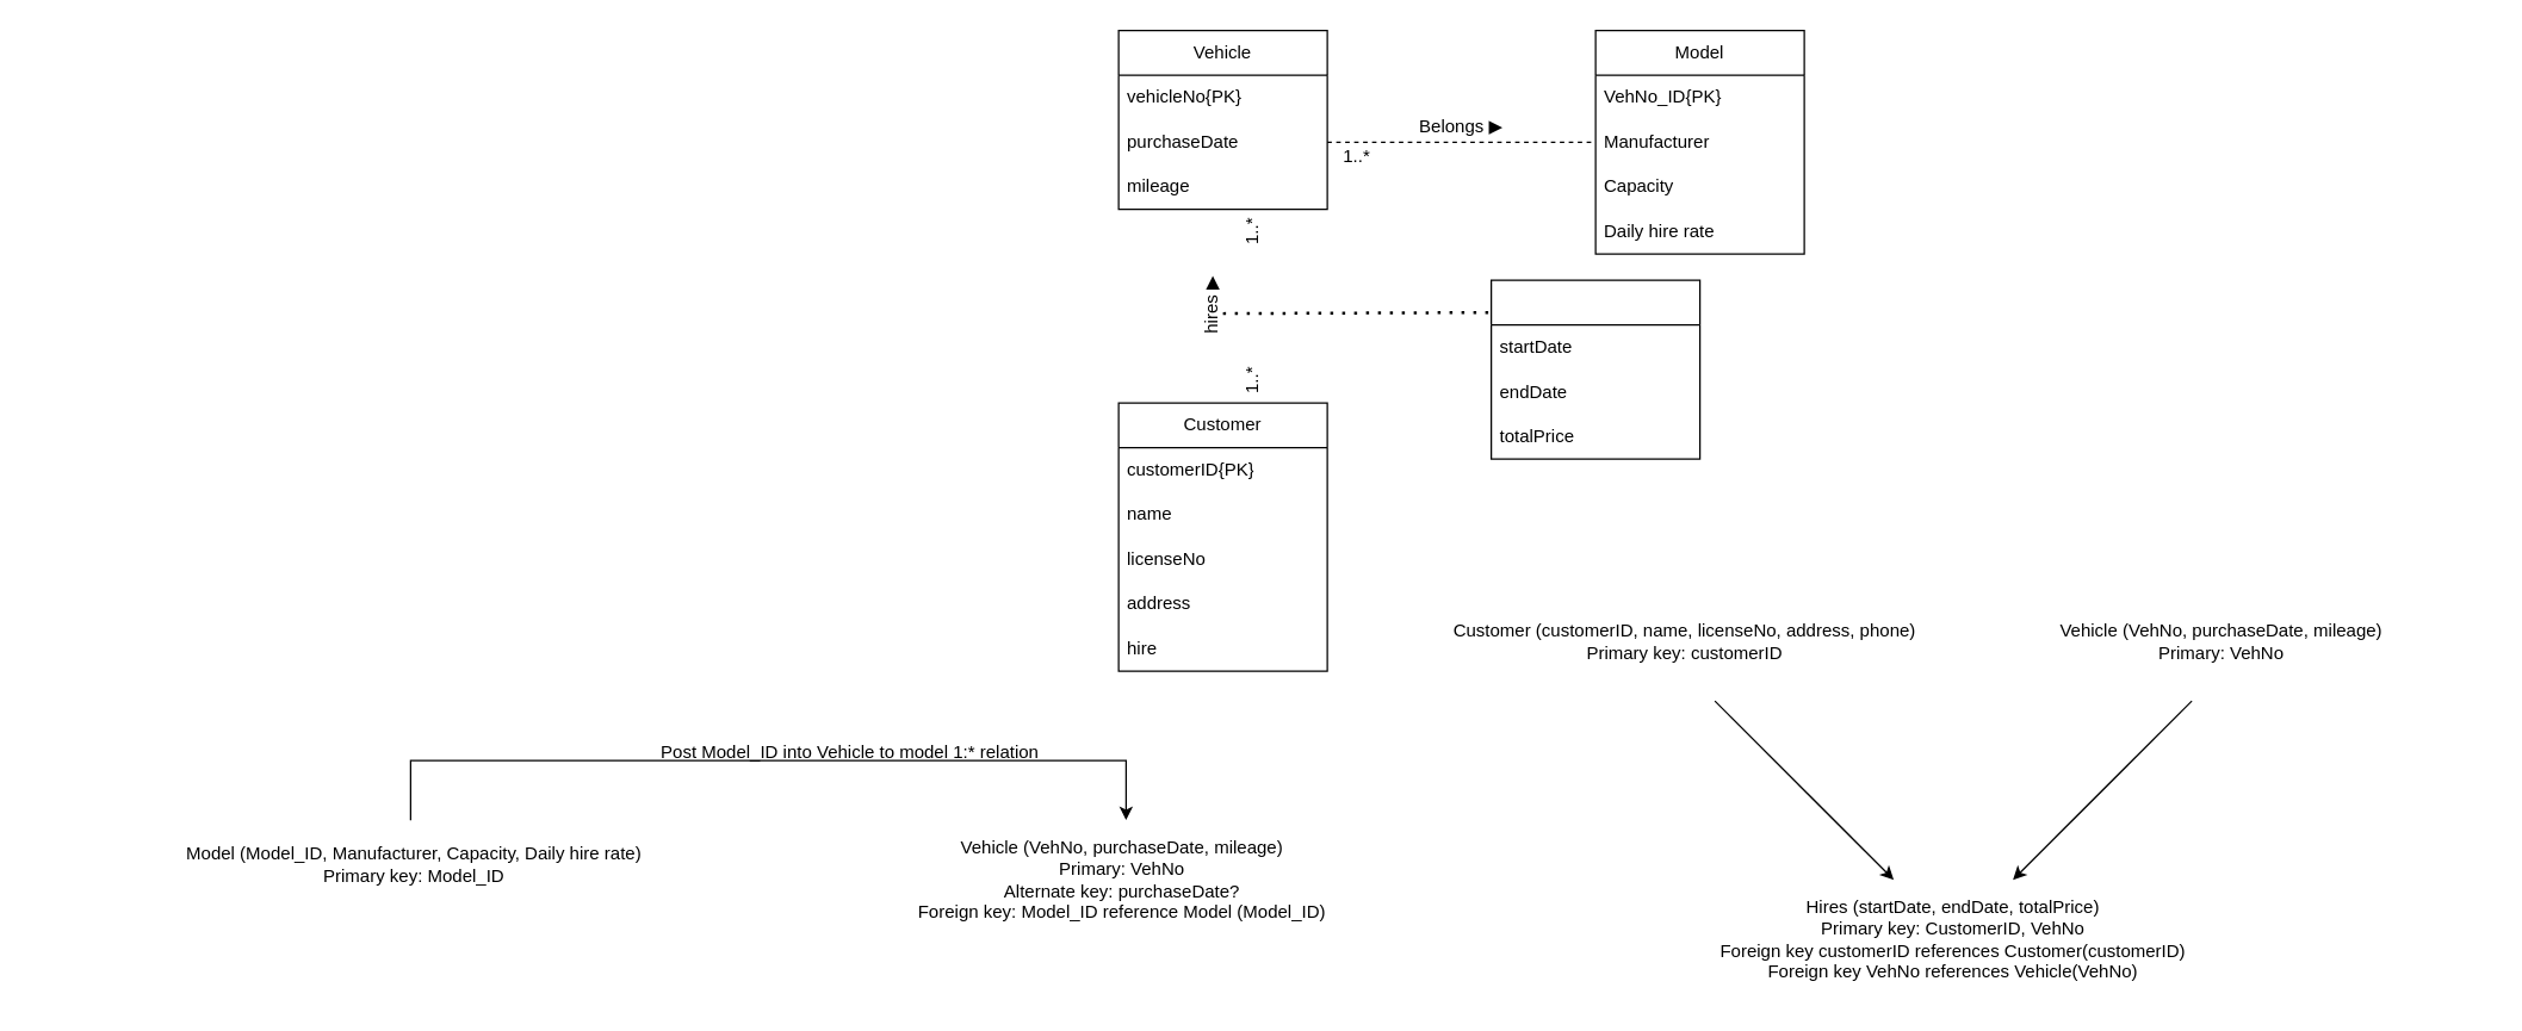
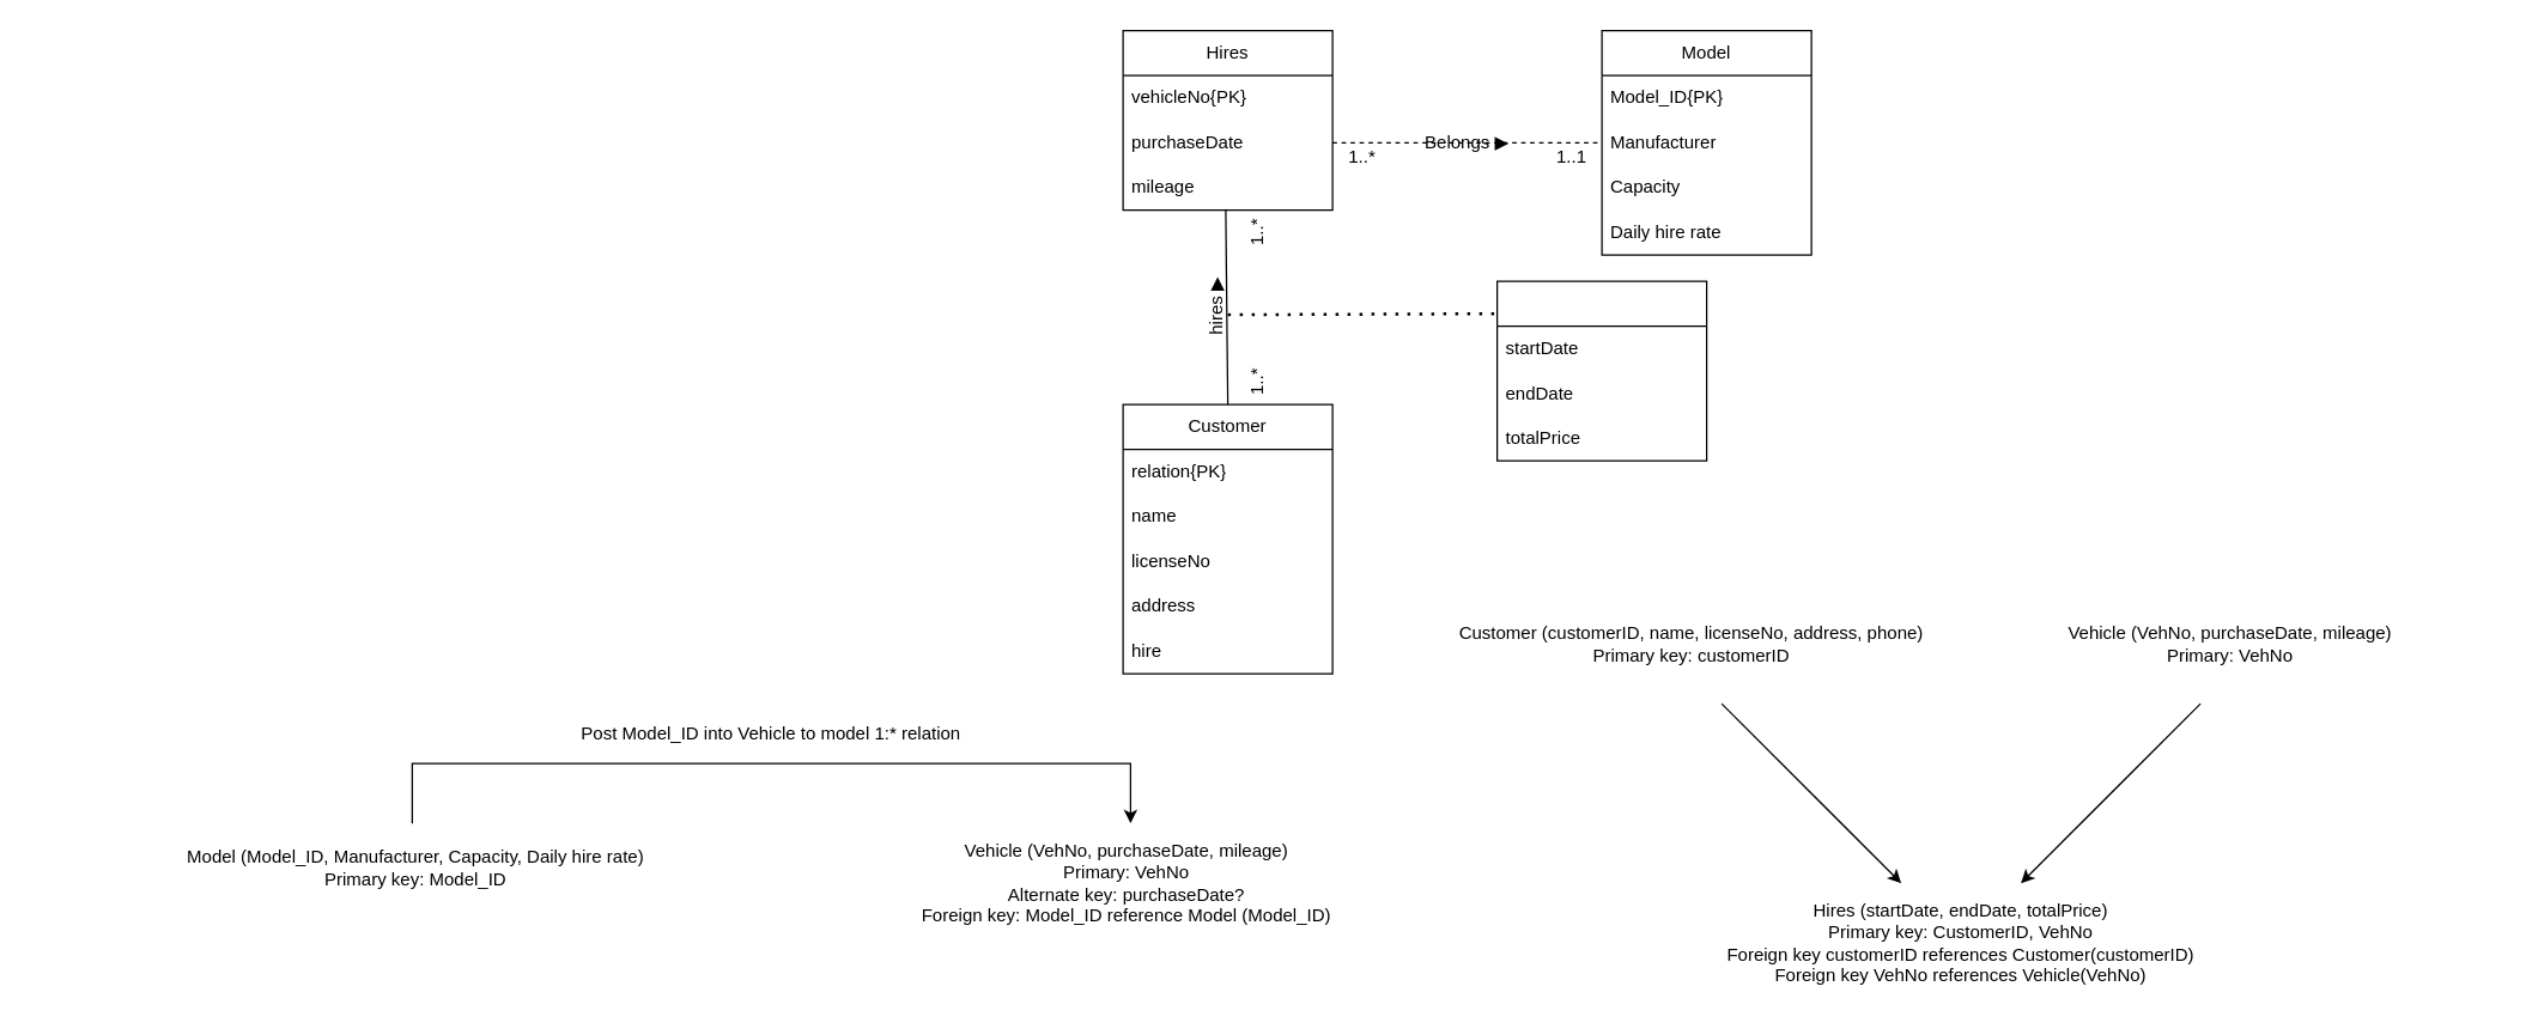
- <mxCell id="2" value="Vehicle" style="swimlane;fontStyle=0;childLayout=stackLayout;horizontal=1;startSize=30;horizontalStack=0;resizeParent=1;resizeParentMax=0;resizeLast=0;collapsible=1;marginBottom=0;whiteSpace=wrap;html=1;" parent="1" vertex="1"><mxGeometry x="750" y="20" width="140" height="120" as="geometry" /></mxCell>
+ <mxCell id="2" value="Hires" style="swimlane;fontStyle=0;childLayout=stackLayout;horizontal=1;startSize=30;horizontalStack=0;resizeParent=1;resizeParentMax=0;resizeLast=0;collapsible=1;marginBottom=0;whiteSpace=wrap;html=1;" parent="1" vertex="1"><mxGeometry x="750" y="20" width="140" height="120" as="geometry" /></mxCell>
- <mxCell id="7" value="VehNo_ID{PK}" style="text;strokeColor=none;fillColor=none;align=left;verticalAlign=middle;spacingLeft=4;spacingRight=4;overflow=hidden;points=[[0,0.5],[1,0.5]];portConstraint=eastwest;rotatable=0;whiteSpace=wrap;html=1;" parent="6" vertex="1"><mxGeometry y="30" width="140" height="30" as="geometry" /></mxCell>
+ <mxCell id="7" value="Model_ID{PK}" style="text;strokeColor=none;fillColor=none;align=left;verticalAlign=middle;spacingLeft=4;spacingRight=4;overflow=hidden;points=[[0,0.5],[1,0.5]];portConstraint=eastwest;rotatable=0;whiteSpace=wrap;html=1;" parent="6" vertex="1"><mxGeometry y="30" width="140" height="30" as="geometry" /></mxCell>
- <mxCell id="12" value="Belongs&amp;nbsp;▶" style="text;html=1;align=center;verticalAlign=middle;whiteSpace=wrap;rounded=0;" parent="1" vertex="1"><mxGeometry x="950" y="70" width="60" height="30" as="geometry" /></mxCell>
+ <mxCell id="12" value="Belongs&amp;nbsp;▶" style="text;html=1;align=center;verticalAlign=middle;whiteSpace=wrap;rounded=0;" parent="1" vertex="1"><mxGeometry x="950" y="80" width="60" height="30" as="geometry" /></mxCell>
+ <mxCell id="14" value="1..1" style="text;html=1;align=center;verticalAlign=middle;whiteSpace=wrap;rounded=0;" parent="1" vertex="1"><mxGeometry x="1030" y="90" width="40" height="30" as="geometry" /></mxCell>
+ <mxCell id="21" value="" style="endArrow=none;html=1;rounded=0;exitX=0.5;exitY=0;exitDx=0;exitDy=0;entryX=0.49;entryY=0.98;entryDx=0;entryDy=0;entryPerimeter=0;" parent="1" source="15" target="5" edge="1"><mxGeometry width="50" height="50" relative="1" as="geometry"><mxPoint x="850" y="250" as="sourcePoint" /><mxPoint x="900" y="200" as="targetPoint" /></mxGeometry></mxCell>
- <mxCell id="16" value="customerID{PK}" style="text;strokeColor=none;fillColor=none;align=left;verticalAlign=middle;spacingLeft=4;spacingRight=4;overflow=hidden;points=[[0,0.5],[1,0.5]];portConstraint=eastwest;rotatable=0;whiteSpace=wrap;html=1;" parent="15" vertex="1"><mxGeometry y="30" width="140" height="30" as="geometry" /></mxCell>
+ <mxCell id="16" value="relation{PK}" style="text;strokeColor=none;fillColor=none;align=left;verticalAlign=middle;spacingLeft=4;spacingRight=4;overflow=hidden;points=[[0,0.5],[1,0.5]];portConstraint=eastwest;rotatable=0;whiteSpace=wrap;html=1;" parent="15" vertex="1"><mxGeometry y="30" width="140" height="30" as="geometry" /></mxCell>
- <mxCell id="33" value="Post Model_ID into Vehicle to model 1:* relation" style="text;html=1;align=center;verticalAlign=middle;whiteSpace=wrap;rounded=0;" vertex="1" parent="1"><mxGeometry x="410" y="485" width="320" height="40" as="geometry" /></mxCell>
+ <mxCell id="33" value="Post Model_ID into Vehicle to model 1:* relation" style="text;html=1;align=center;verticalAlign=middle;whiteSpace=wrap;rounded=0;" vertex="1" parent="1"><mxGeometry x="355" y="470" width="320" height="40" as="geometry" /></mxCell>
